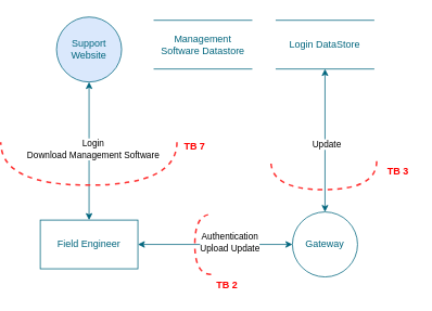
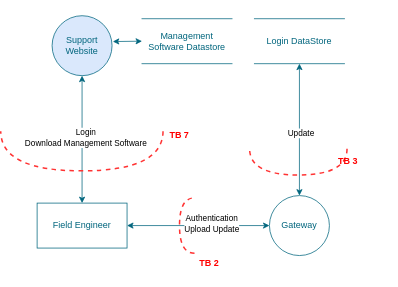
+ <mxCell id="12" value="" style="endArrow=classic;startArrow=classic;html=1;fontColor=#00657D;strokeColor=#00657D;rounded=0;entryX=0;entryY=0.5;entryDx=0;entryDy=0;exitX=1.013;exitY=0.431;exitDx=0;exitDy=0;exitPerimeter=0;" edge="1" parent="1" source="4" target="7"><mxGeometry width="50" height="50" relative="1" as="geometry"><mxPoint x="150" y="0" as="sourcePoint" /><mxPoint x="260" y="50" as="targetPoint" /></mxGeometry></mxCell>
- <mxCell id="18" value="&lt;font color=&quot;#ff0000&quot;&gt;&lt;b&gt;TB 3&lt;br&gt;&lt;/b&gt;&lt;/font&gt;" style="text;html=1;strokeColor=none;fillColor=none;align=center;verticalAlign=middle;whiteSpace=wrap;rounded=0;" vertex="1" parent="1"><mxGeometry x="440" y="200" width="40" height="20" as="geometry" /></mxCell>
+ <mxCell id="18" value="&lt;font color=&quot;#ff0000&quot;&gt;&lt;b&gt;TB 3&lt;br&gt;&lt;/b&gt;&lt;/font&gt;" style="text;html=1;strokeColor=none;fillColor=none;align=center;verticalAlign=middle;whiteSpace=wrap;rounded=0;" vertex="1" parent="1"><mxGeometry x="415" y="205" width="40" height="20" as="geometry" /></mxCell>
